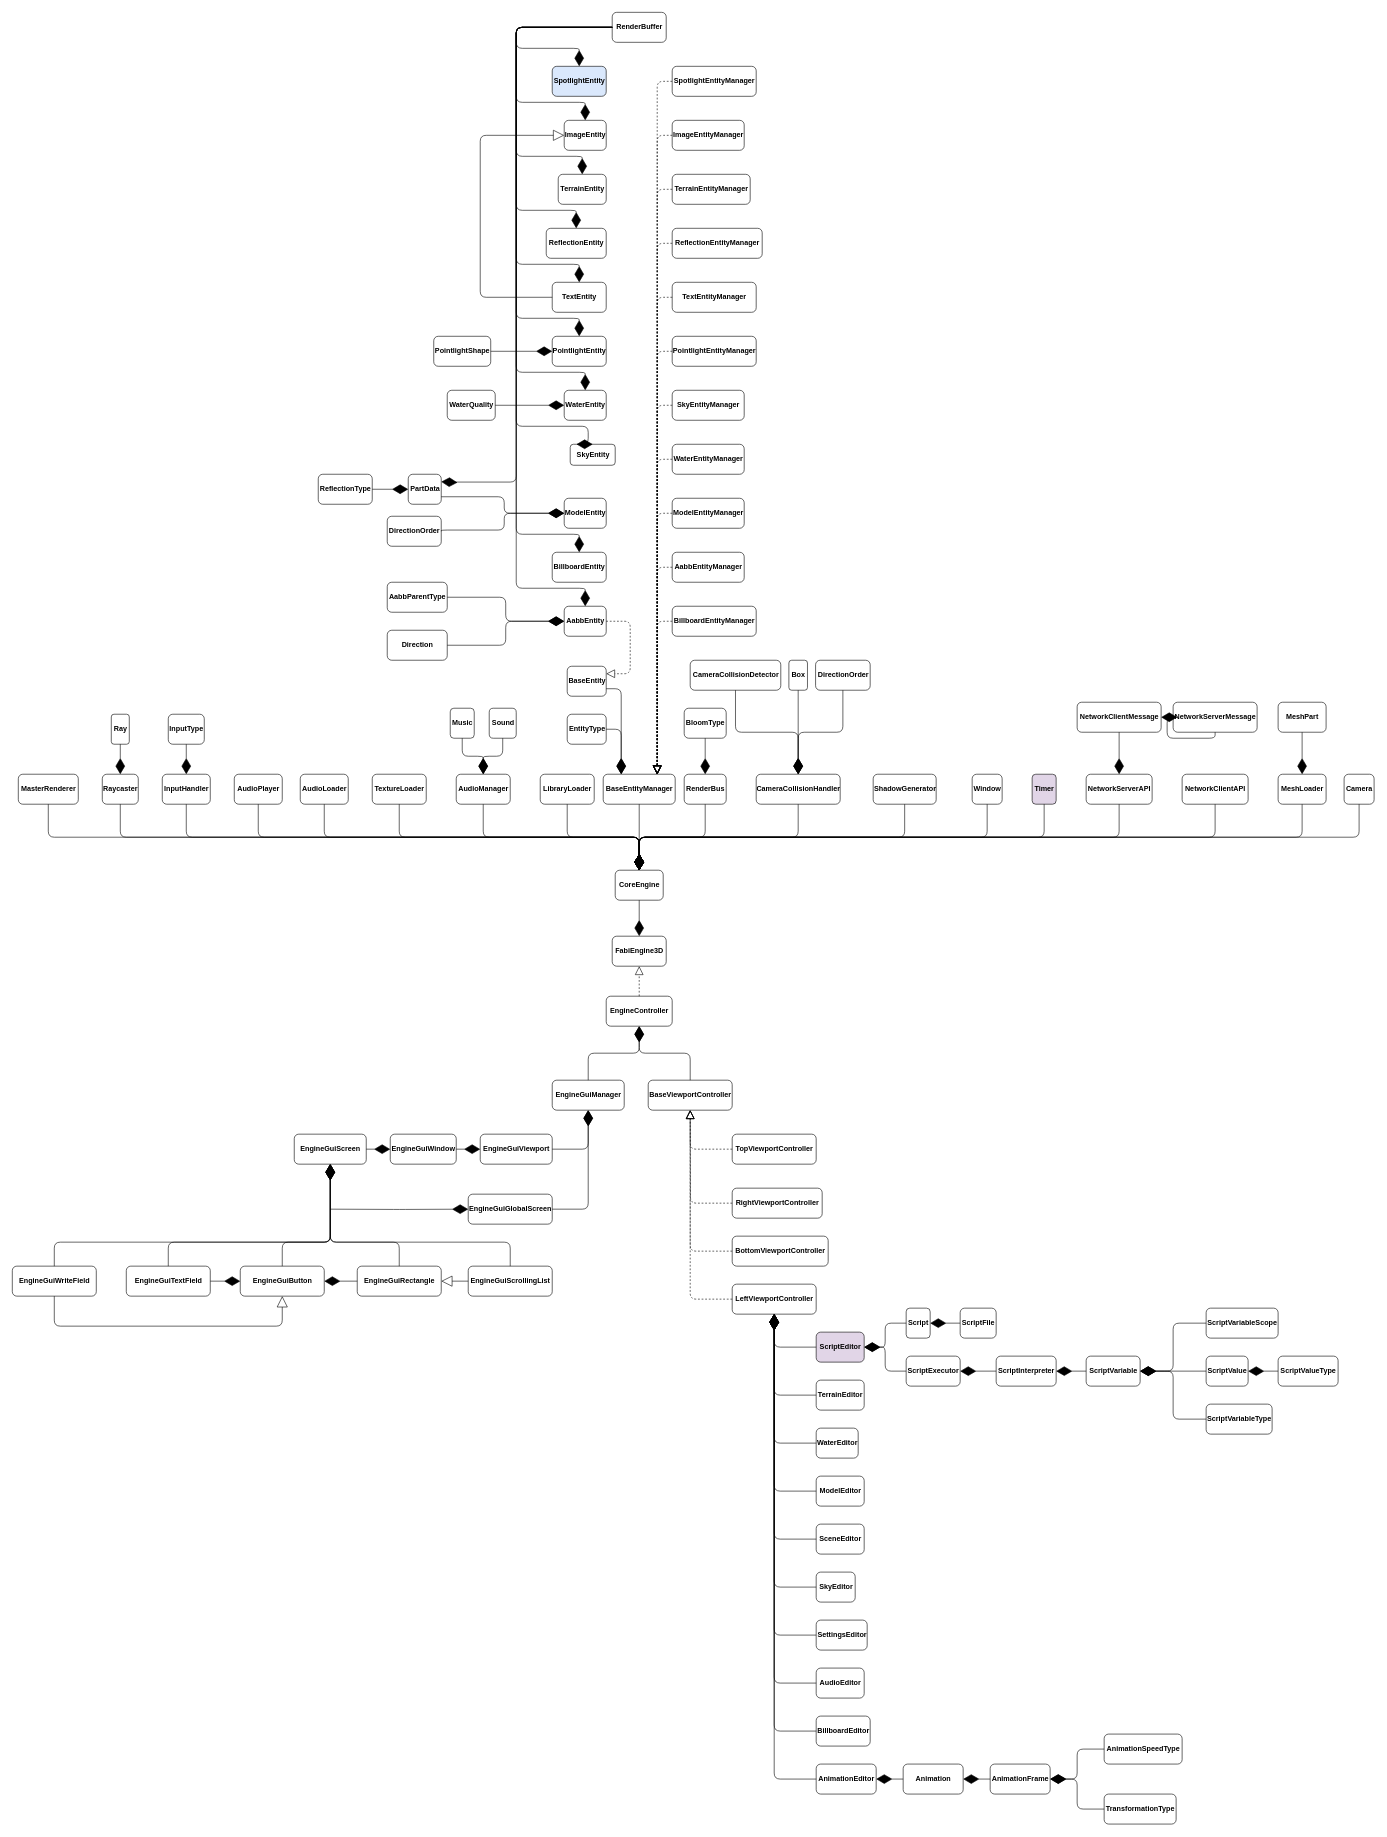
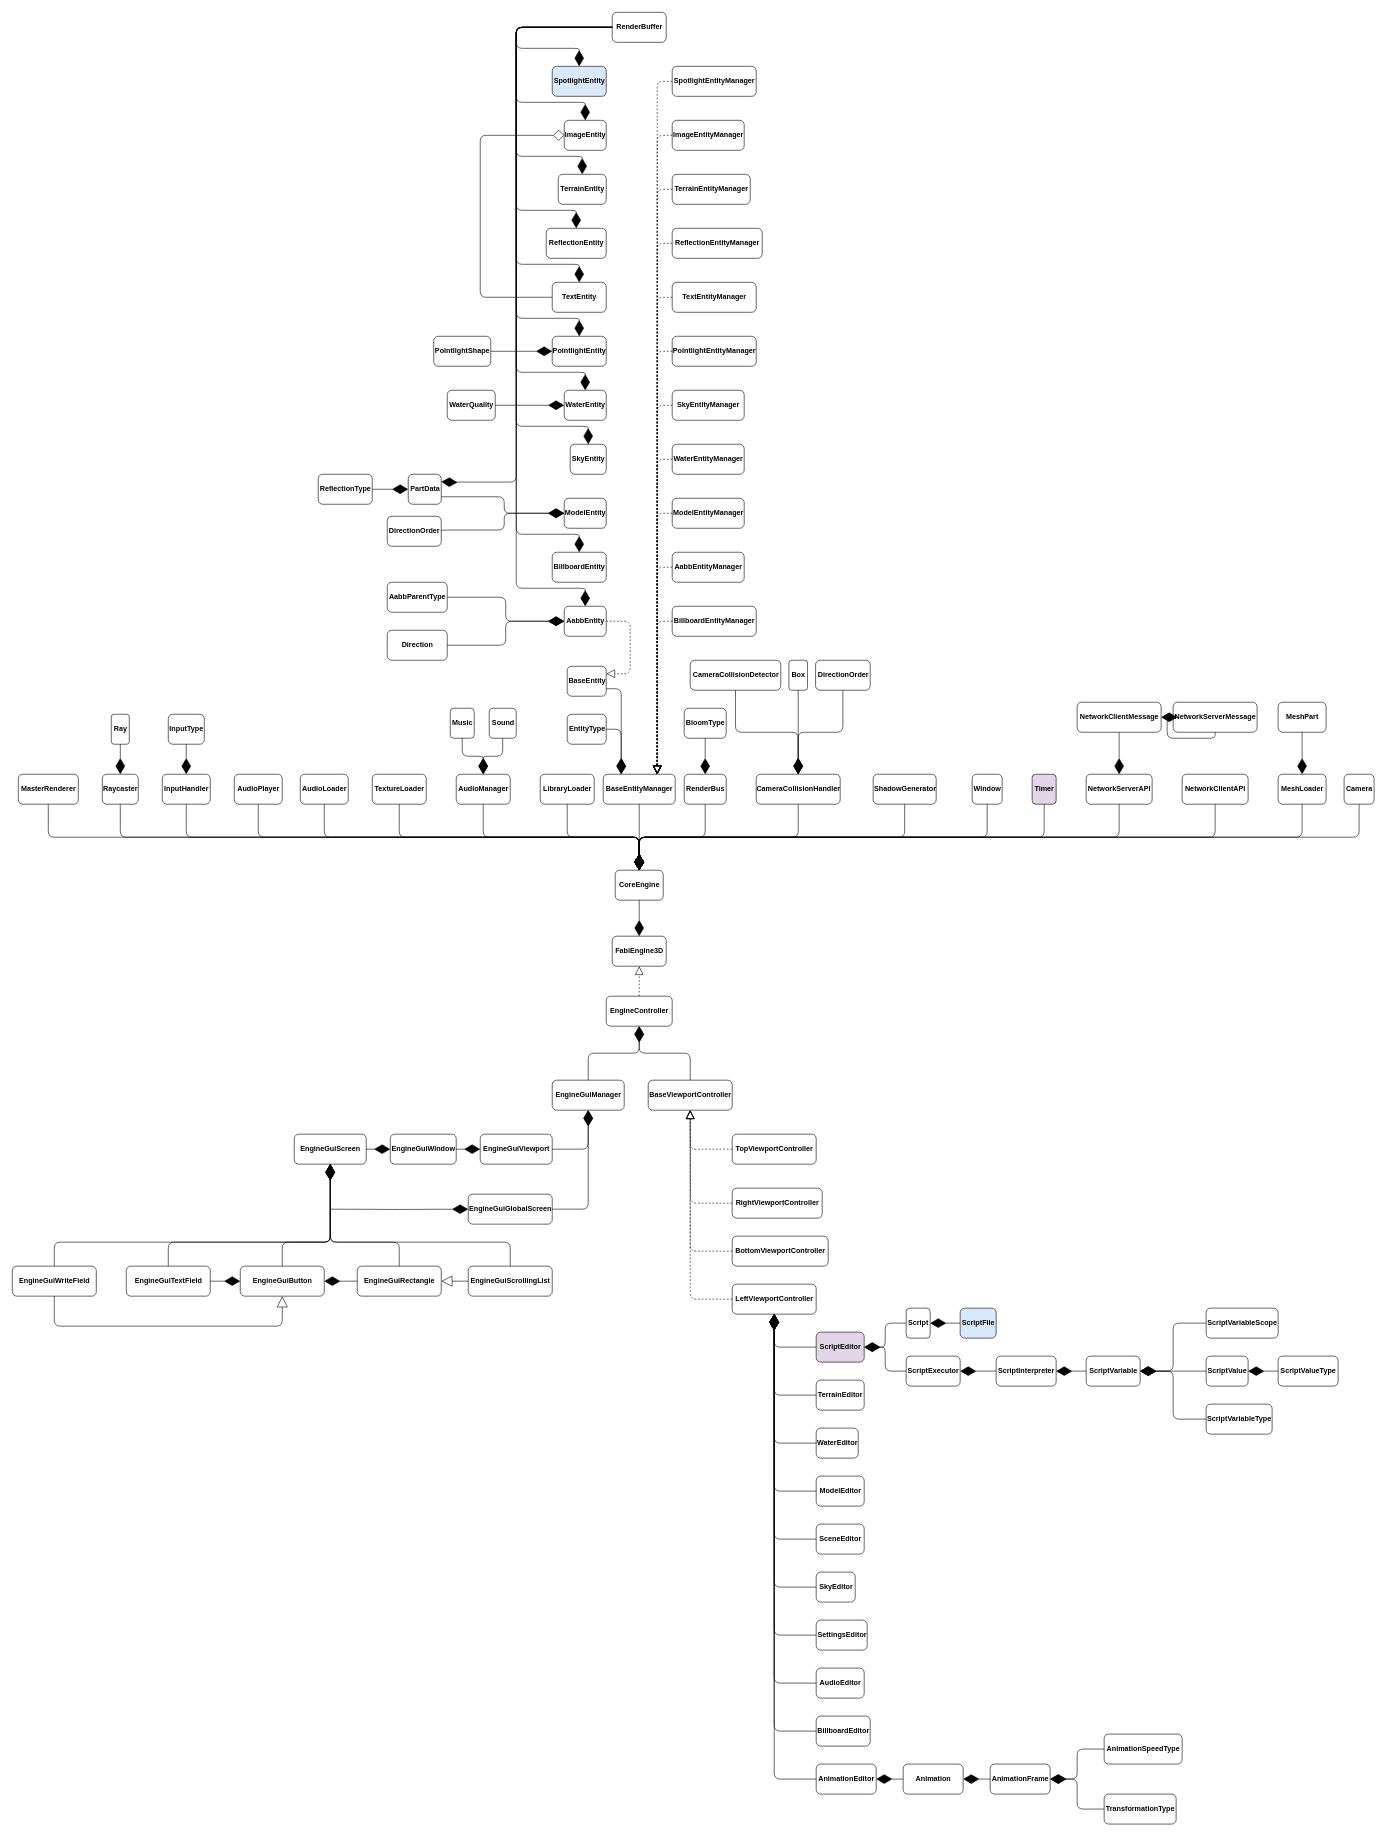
- <mxCell id="207" value="" style="endArrow=block;endSize=16;endFill=0;html=1;edgeStyle=orthogonalEdgeStyle;entryX=0;entryY=0.5;entryDx=0;entryDy=0;exitX=0;exitY=0.5;exitDx=0;exitDy=0;" parent="1" source="166" target="169" edge="1"><mxGeometry width="160" relative="1" as="geometry"><mxPoint y="390" as="sourcePoint" x="640" /><mxPoint x="800" y="390" as="targetPoint" /><Array as="points"><mxPoint x="800" y="495" /><mxPoint x="800" y="225" /></Array></mxGeometry></mxCell>
+ <mxCell id="207" value="" style="endArrow=diamond;endSize=16;endFill=0;html=1;edgeStyle=orthogonalEdgeStyle;entryX=0;entryY=0.5;entryDx=0;entryDy=0;exitX=0;exitY=0.5;exitDx=0;exitDy=0;" parent="1" source="166" target="169" edge="1"><mxGeometry width="160" relative="1" as="geometry"><mxPoint y="390" as="sourcePoint" x="640" /><mxPoint x="800" y="390" as="targetPoint" /><Array as="points"><mxPoint x="800" y="495" /><mxPoint x="800" y="225" /></Array></mxGeometry></mxCell>
- <mxCell id="163" value="&lt;b&gt;SkyEntity&lt;/b&gt;" style="html=1;rounded=1;" parent="1" vertex="1"><mxGeometry x="950" y="740" width="75" height="35" as="geometry" /></mxCell>
+ <mxCell id="163" value="&lt;b&gt;SkyEntity&lt;/b&gt;" style="html=1;rounded=1;" parent="1" vertex="1"><mxGeometry x="950" y="740" width="60" height="50" as="geometry" /></mxCell>
- <mxCell id="97" value="&lt;b&gt;ScriptFile&lt;/b&gt;" style="html=1;rounded=1;" parent="1" vertex="1"><mxGeometry x="1600" y="2180" width="60" height="50" as="geometry" /></mxCell>
+ <mxCell id="97" value="&lt;b&gt;ScriptFile&lt;/b&gt;" style="html=1;rounded=1;fillColor=#dae8fc;" parent="1" vertex="1"><mxGeometry x="1600" y="2180" width="60" height="50" as="geometry" /></mxCell>
